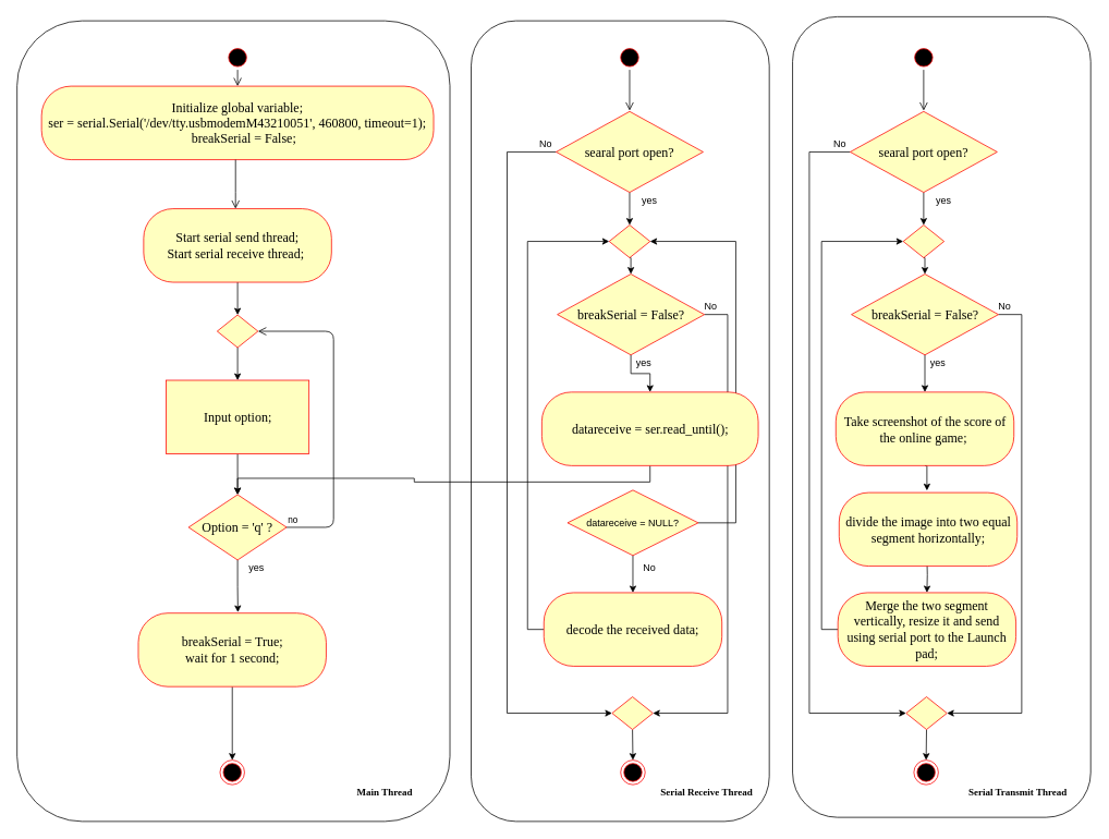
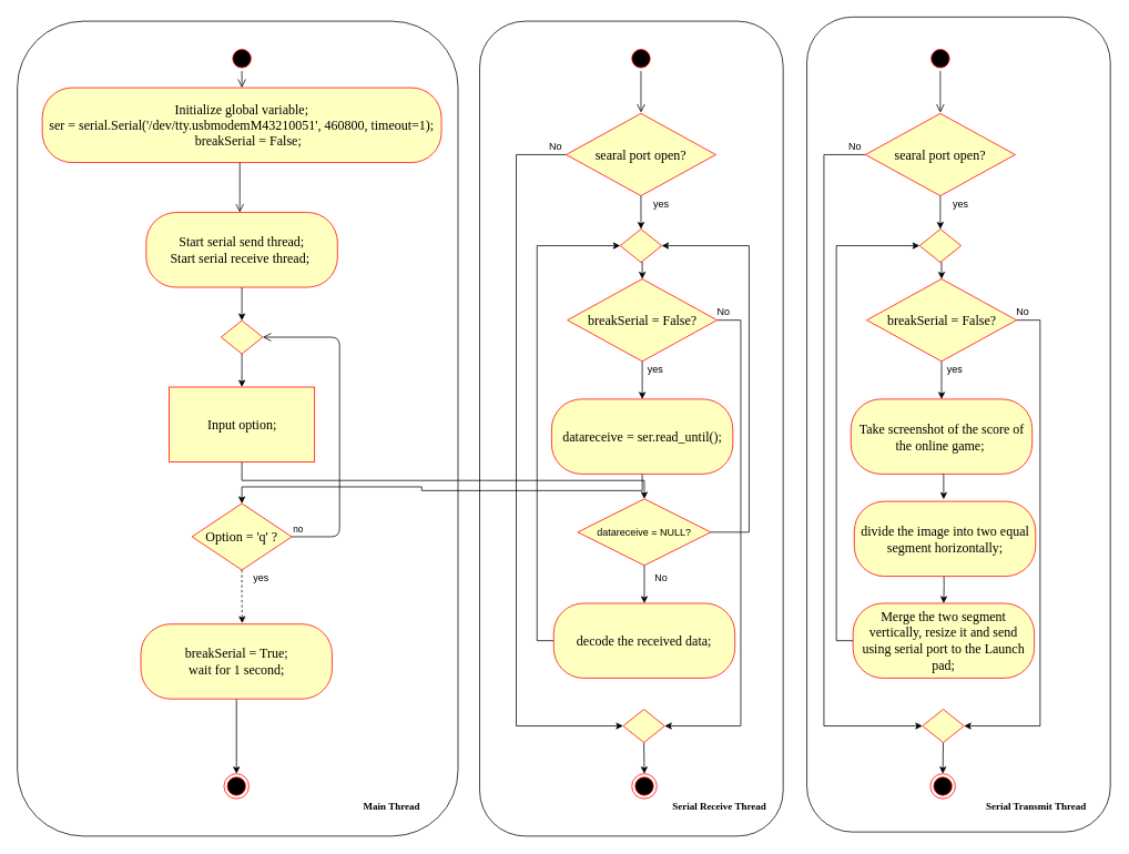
- <mxCell id="38" value="&lt;font face=&quot;Times New Roman&quot;&gt;&lt;span style=&quot;font-size: 16px&quot;&gt;datareceive = ser.read_until();&lt;/span&gt;&lt;/font&gt;" style="rounded=1;whiteSpace=wrap;html=1;arcSize=40;fontColor=#000000;fillColor=#ffffc0;strokeColor=#ff0000;" vertex="1" parent="1"><mxGeometry x="662.5" y="479.5" width="265" height="90" as="geometry" /></mxCell>
+ <mxCell id="38" value="&lt;font face=&quot;Times New Roman&quot;&gt;&lt;span style=&quot;font-size: 16px&quot;&gt;datareceive = ser.read_until();&lt;/span&gt;&lt;/font&gt;" style="rounded=1;whiteSpace=wrap;html=1;arcSize=40;fontColor=#000000;fillColor=#ffffc0;strokeColor=#ff0000;" vertex="1" parent="1"><mxGeometry x="662.5" y="479.5" width="218" height="90" as="geometry" /></mxCell>
- <mxCell id="13" style="edgeStyle=orthogonalEdgeStyle;rounded=0;orthogonalLoop=1;jettySize=auto;html=1;exitX=0.5;exitY=1;exitDx=0;exitDy=0;entryX=0.5;entryY=0;entryDx=0;entryDy=0;" edge="1" parent="1" source="14" target="16"><mxGeometry relative="1" as="geometry" /></mxCell>
+ <mxCell id="13" style="edgeStyle=orthogonalEdgeStyle;rounded=0;orthogonalLoop=1;jettySize=auto;html=1;exitX=0.5;exitY=1;exitDx=0;exitDy=0;" edge="1" parent="1" source="14" target="28"><mxGeometry relative="1" as="geometry" /></mxCell>
- <mxCell id="15" style="edgeStyle=orthogonalEdgeStyle;rounded=0;orthogonalLoop=1;jettySize=auto;html=1;exitX=0.5;exitY=1;exitDx=0;exitDy=0;entryX=0.53;entryY=-0.011;entryDx=0;entryDy=0;entryPerimeter=0;" edge="1" parent="1" source="16" target="19"><mxGeometry relative="1" as="geometry" /></mxCell>
+ <mxCell id="15" style="edgeStyle=orthogonalEdgeStyle;rounded=0;orthogonalLoop=1;jettySize=auto;html=1;exitX=0.5;exitY=1;exitDx=0;exitDy=0;entryX=0.53;entryY=-0.011;entryDx=0;entryDy=0;entryPerimeter=0;dashed=1;" edge="1" parent="1" source="16" target="19"><mxGeometry relative="1" as="geometry" /></mxCell>
